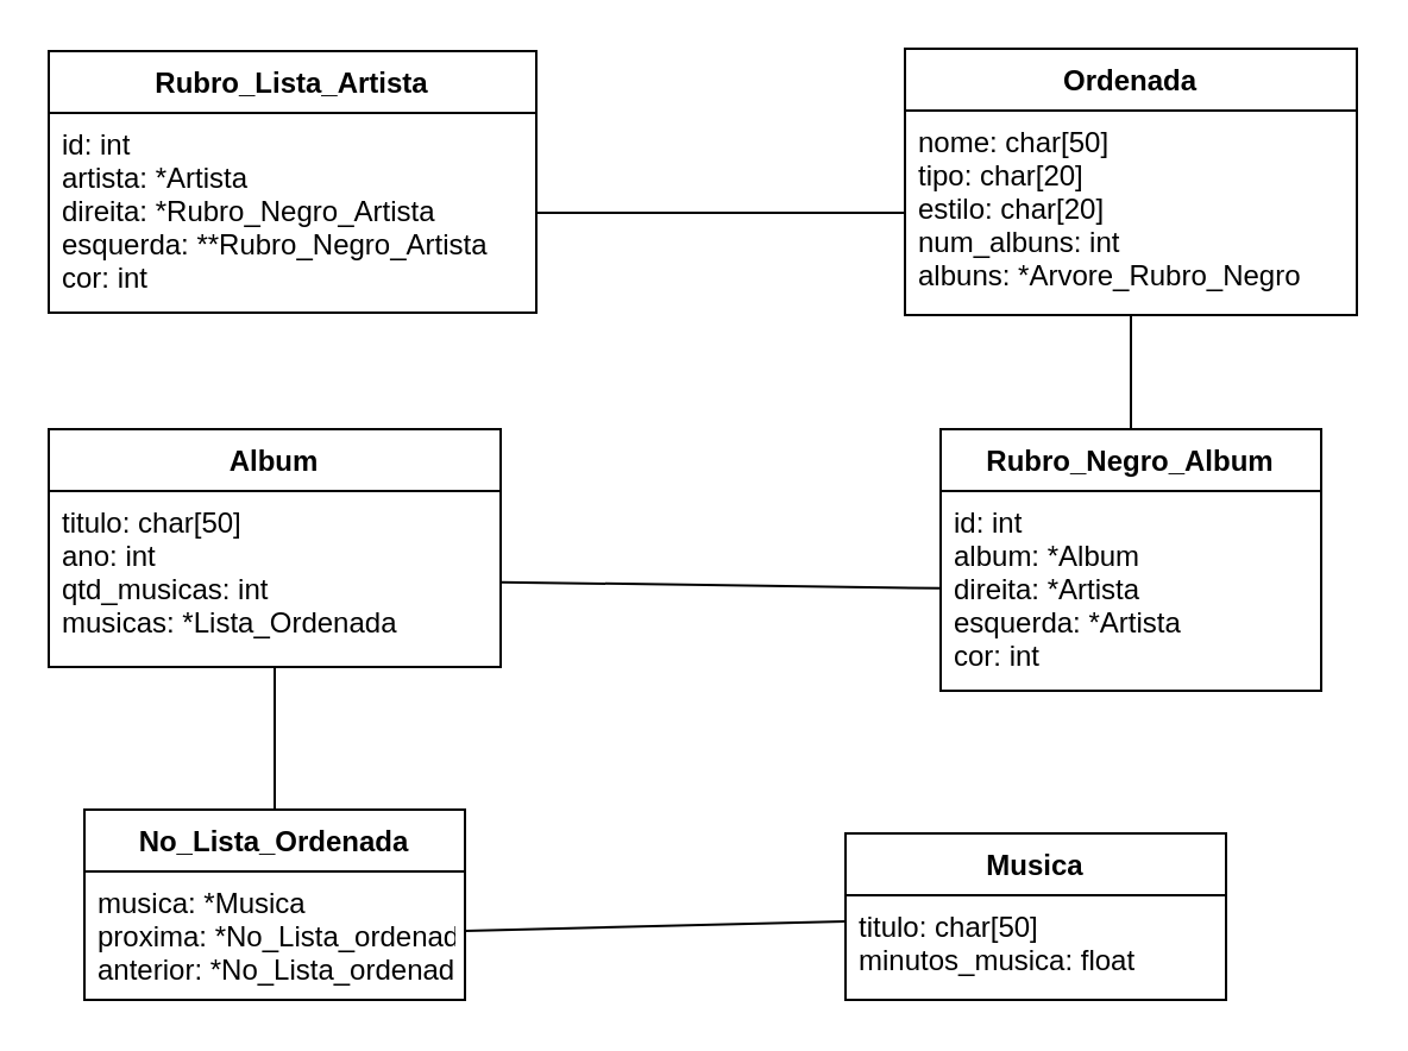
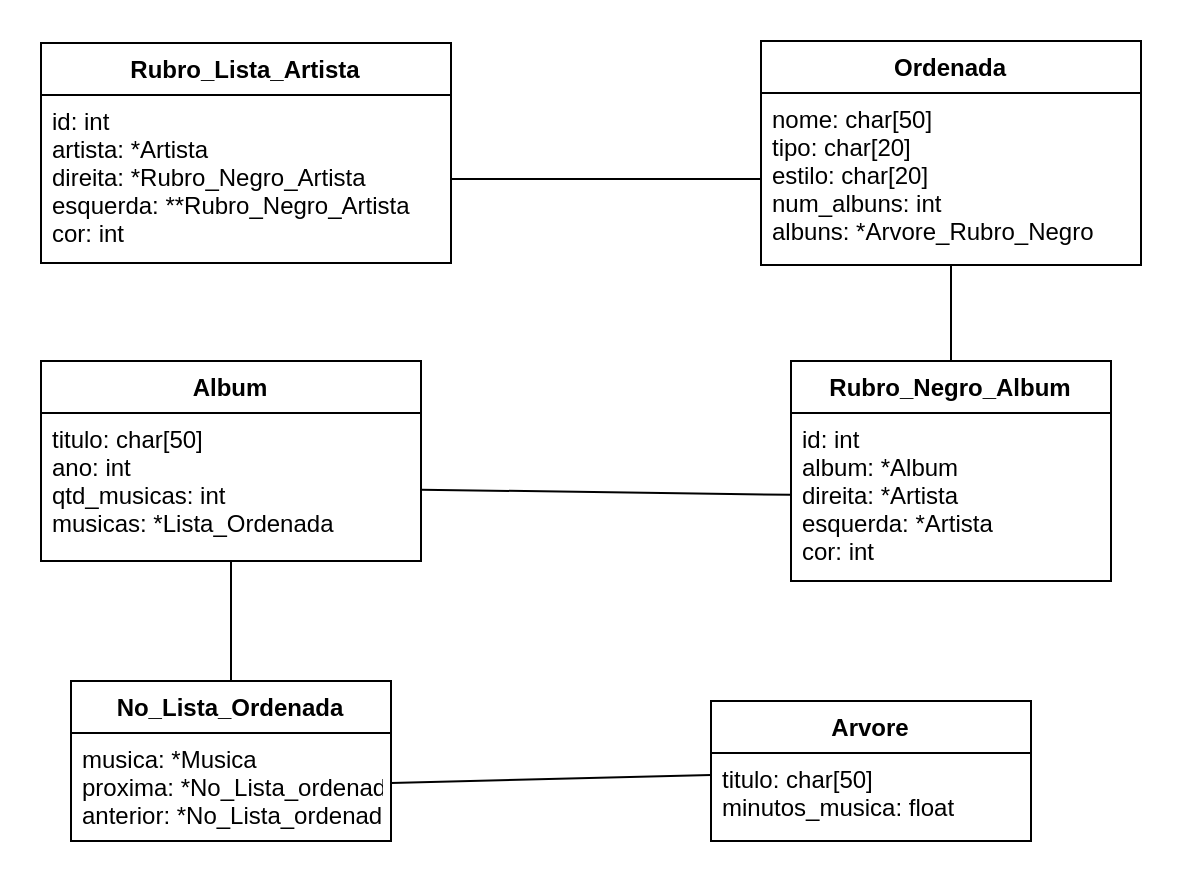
- <mxCell id="7" value="Musica" style="swimlane;fontStyle=1;align=center;verticalAlign=top;childLayout=stackLayout;horizontal=1;startSize=26;horizontalStack=0;resizeParent=1;resizeParentMax=0;resizeLast=0;collapsible=1;marginBottom=0;" parent="1" vertex="1"><mxGeometry x="355" y="350" width="160" height="70" as="geometry" /></mxCell>
+ <mxCell id="7" value="Arvore" style="swimlane;fontStyle=1;align=center;verticalAlign=top;childLayout=stackLayout;horizontal=1;startSize=26;horizontalStack=0;resizeParent=1;resizeParentMax=0;resizeLast=0;collapsible=1;marginBottom=0;" parent="1" vertex="1"><mxGeometry x="355" y="350" width="160" height="70" as="geometry" /></mxCell>
